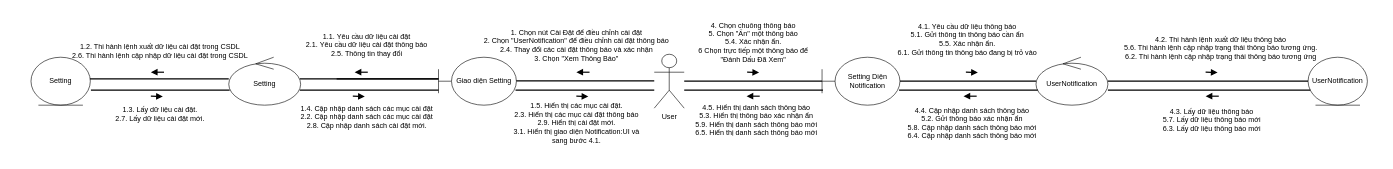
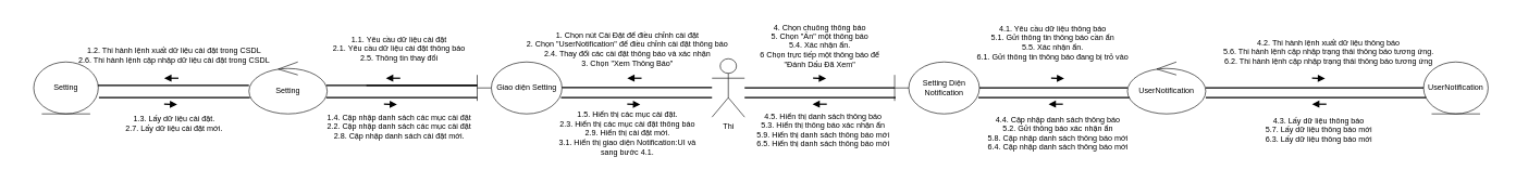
- <mxCell id="4" value="User" style="shape=umlActor;verticalLabelPosition=bottom;verticalAlign=top;html=1;outlineConnect=0;" parent="1" vertex="1"><mxGeometry x="1090" y="90" width="50" height="90" as="geometry" /></mxCell>
+ <mxCell id="4" value="Thi" style="shape=umlActor;verticalLabelPosition=bottom;verticalAlign=top;html=1;outlineConnect=0;" parent="1" vertex="1"><mxGeometry x="1090" y="90" width="50" height="90" as="geometry" /></mxCell>
